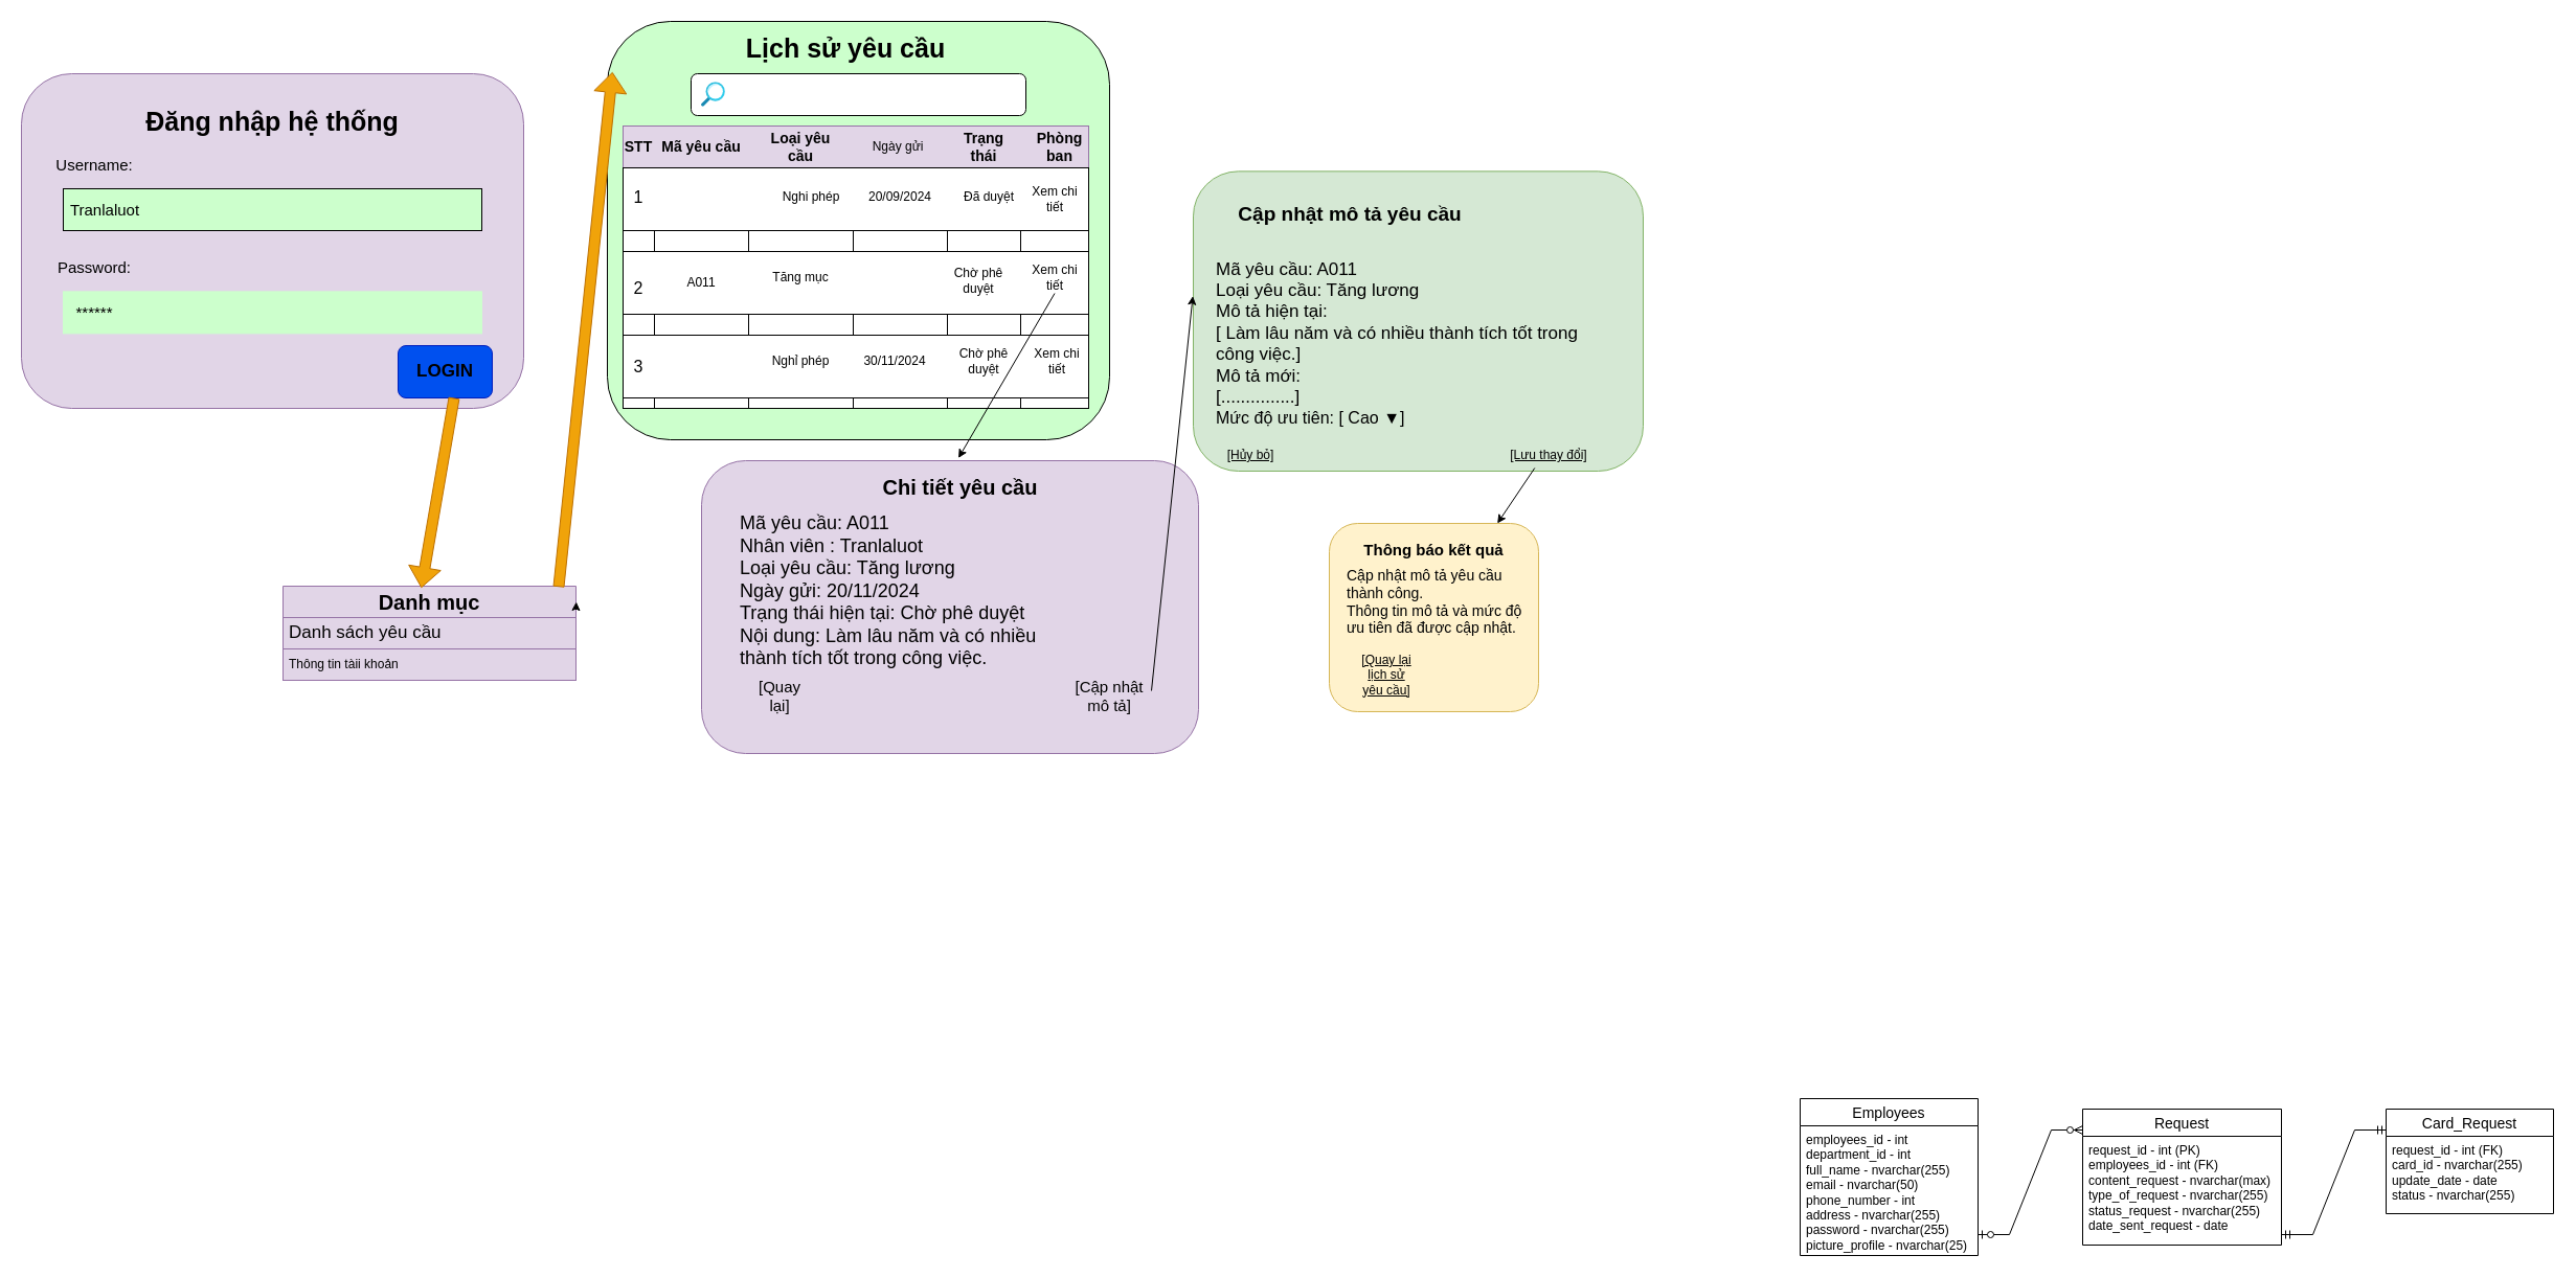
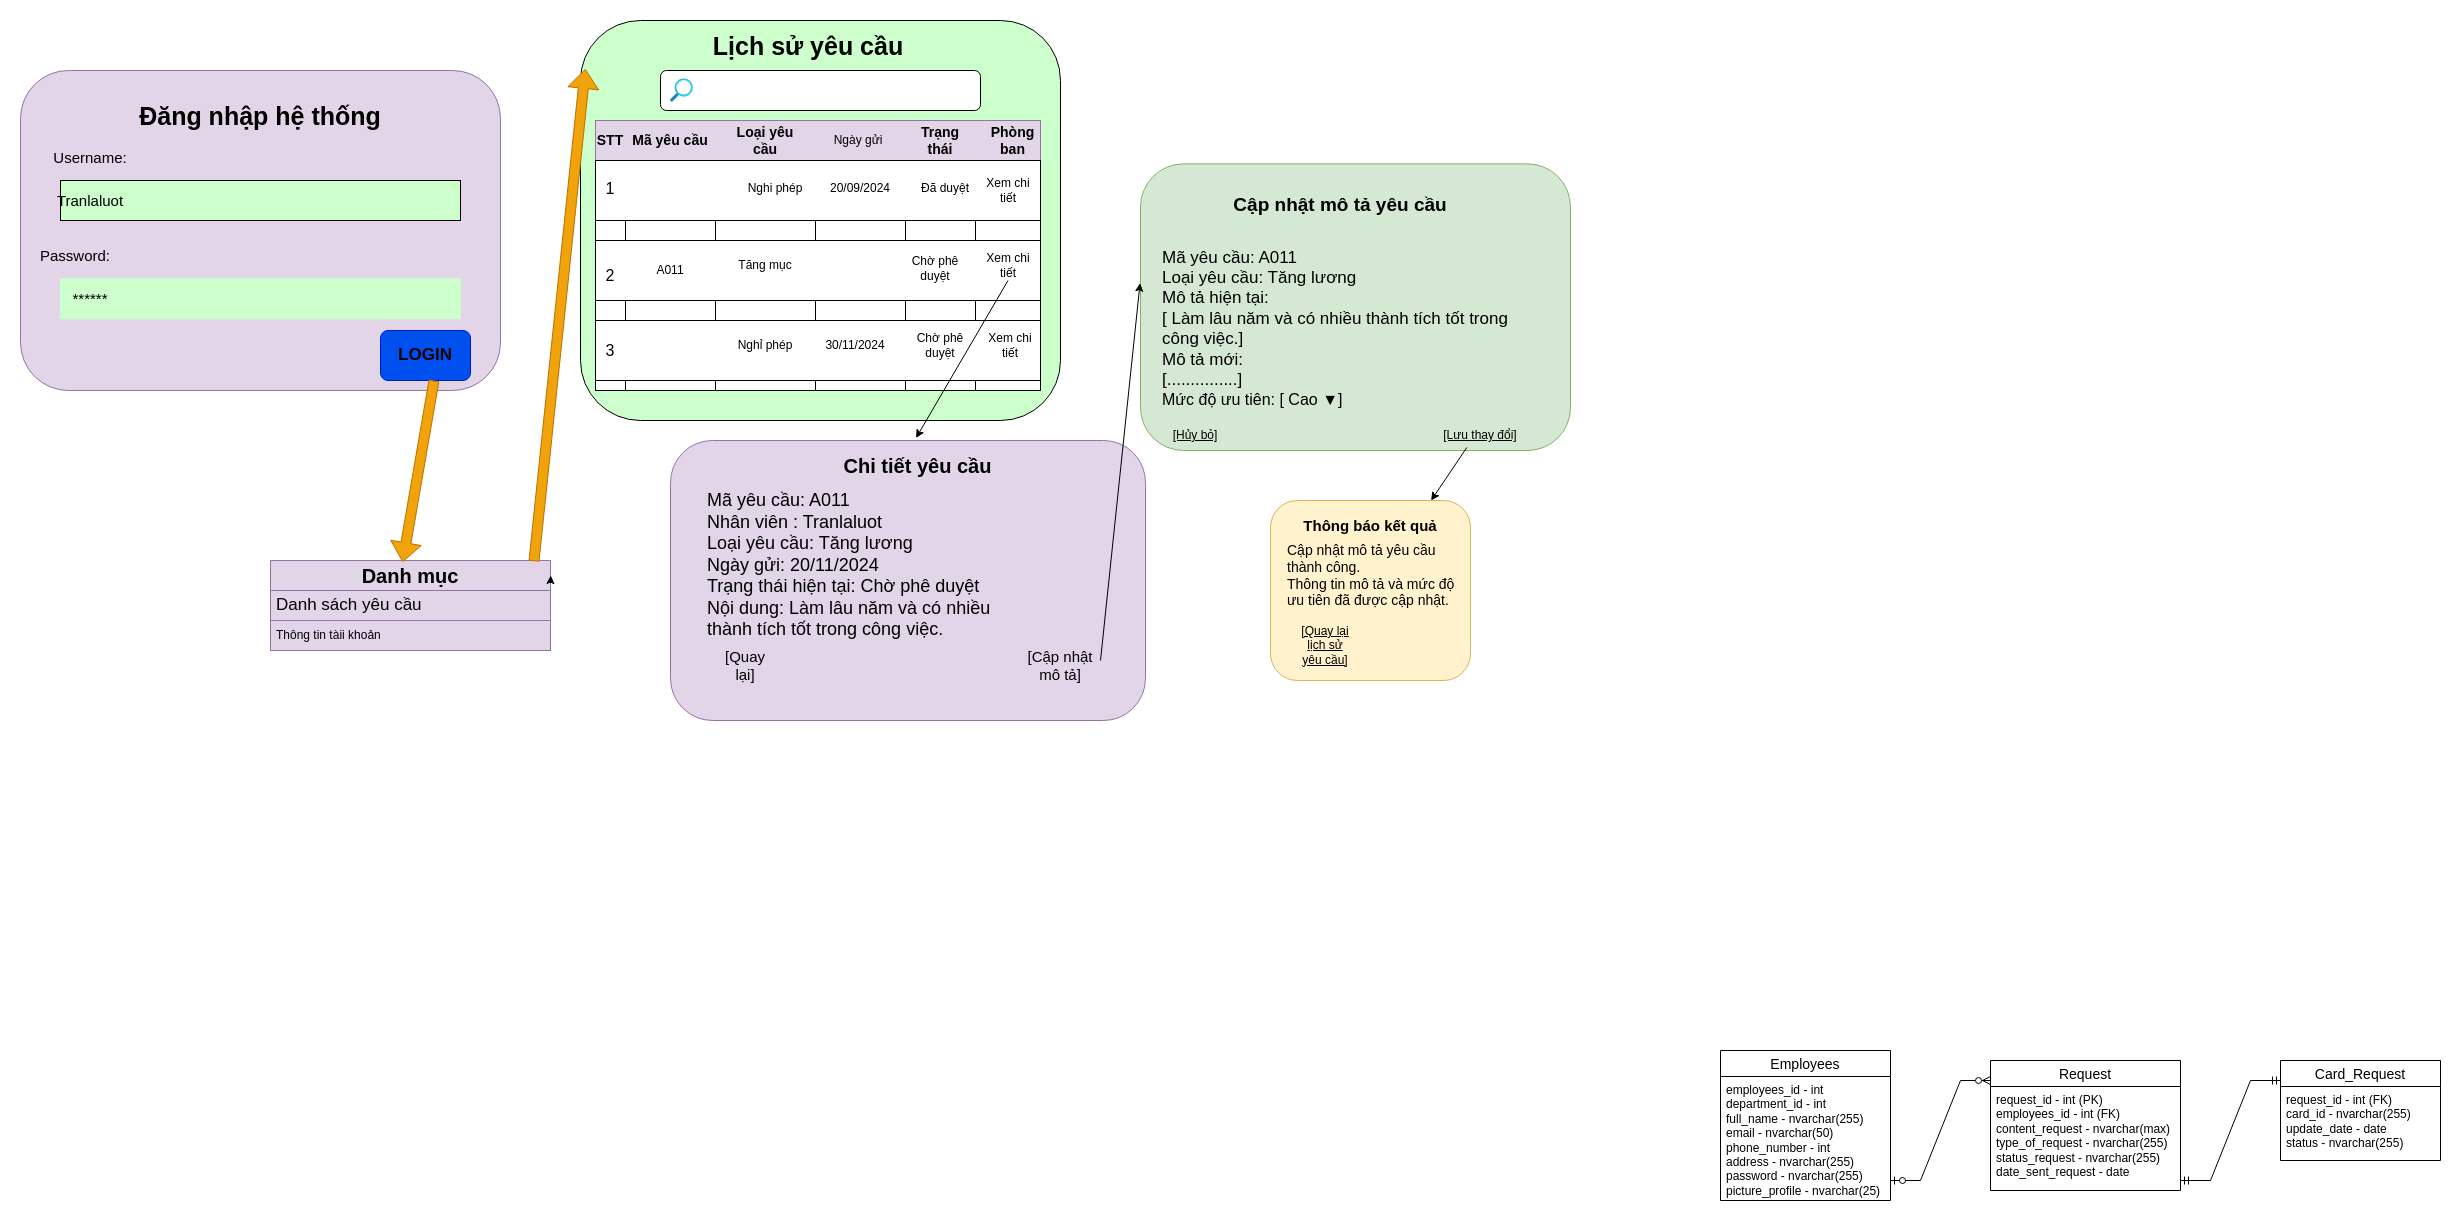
- <mxCell id="32" value="&lt;span style=&quot;font-size: 15px;&quot;&gt;Tranlaluot&lt;/span&gt;" style="text;strokeColor=none;align=center;fillColor=none;html=1;verticalAlign=middle;whiteSpace=wrap;rounded=0;" vertex="1" parent="1"><mxGeometry x="70" y="185" width="60" height="30" as="geometry" /></mxCell>
+ <mxCell id="32" value="&lt;span style=&quot;font-size: 15px;&quot;&gt;Tranlaluot&lt;/span&gt;" style="text;strokeColor=none;align=center;fillColor=none;html=1;verticalAlign=middle;whiteSpace=wrap;rounded=0;" vertex="1" parent="1"><mxGeometry x="60" y="185" width="60" height="30" as="geometry" /></mxCell>
- <mxCell id="68" value="&lt;b&gt;&lt;font style=&quot;font-size: 19px;&quot;&gt;Cập nhật mô tả yêu cầu&lt;/font&gt;&lt;/b&gt;" style="text;strokeColor=none;align=center;fillColor=none;html=1;verticalAlign=middle;whiteSpace=wrap;rounded=0;" vertex="1" parent="1"><mxGeometry x="1170" y="190" width="240" height="30" as="geometry" /></mxCell>
+ <mxCell id="68" value="&lt;b&gt;&lt;font style=&quot;font-size: 19px;&quot;&gt;Cập nhật mô tả yêu cầu&lt;/font&gt;&lt;/b&gt;" style="text;strokeColor=none;align=center;fillColor=none;html=1;verticalAlign=middle;whiteSpace=wrap;rounded=0;" vertex="1" parent="1"><mxGeometry x="1220" y="190" width="240" height="30" as="geometry" /></mxCell>
- <mxCell id="31" value="&lt;font style=&quot;font-size: 15px;&quot;&gt;Password:&lt;/font&gt;" style="text;strokeColor=none;align=center;fillColor=none;html=1;verticalAlign=middle;whiteSpace=wrap;rounded=0;" vertex="1" parent="1"><mxGeometry x="60" y="240" width="60" height="30" as="geometry" /></mxCell>
+ <mxCell id="31" value="&lt;font style=&quot;font-size: 15px;&quot;&gt;Password:&lt;/font&gt;" style="text;strokeColor=none;align=center;fillColor=none;html=1;verticalAlign=middle;whiteSpace=wrap;rounded=0;" vertex="1" parent="1"><mxGeometry x="45" y="240" width="60" height="30" as="geometry" /></mxCell>
